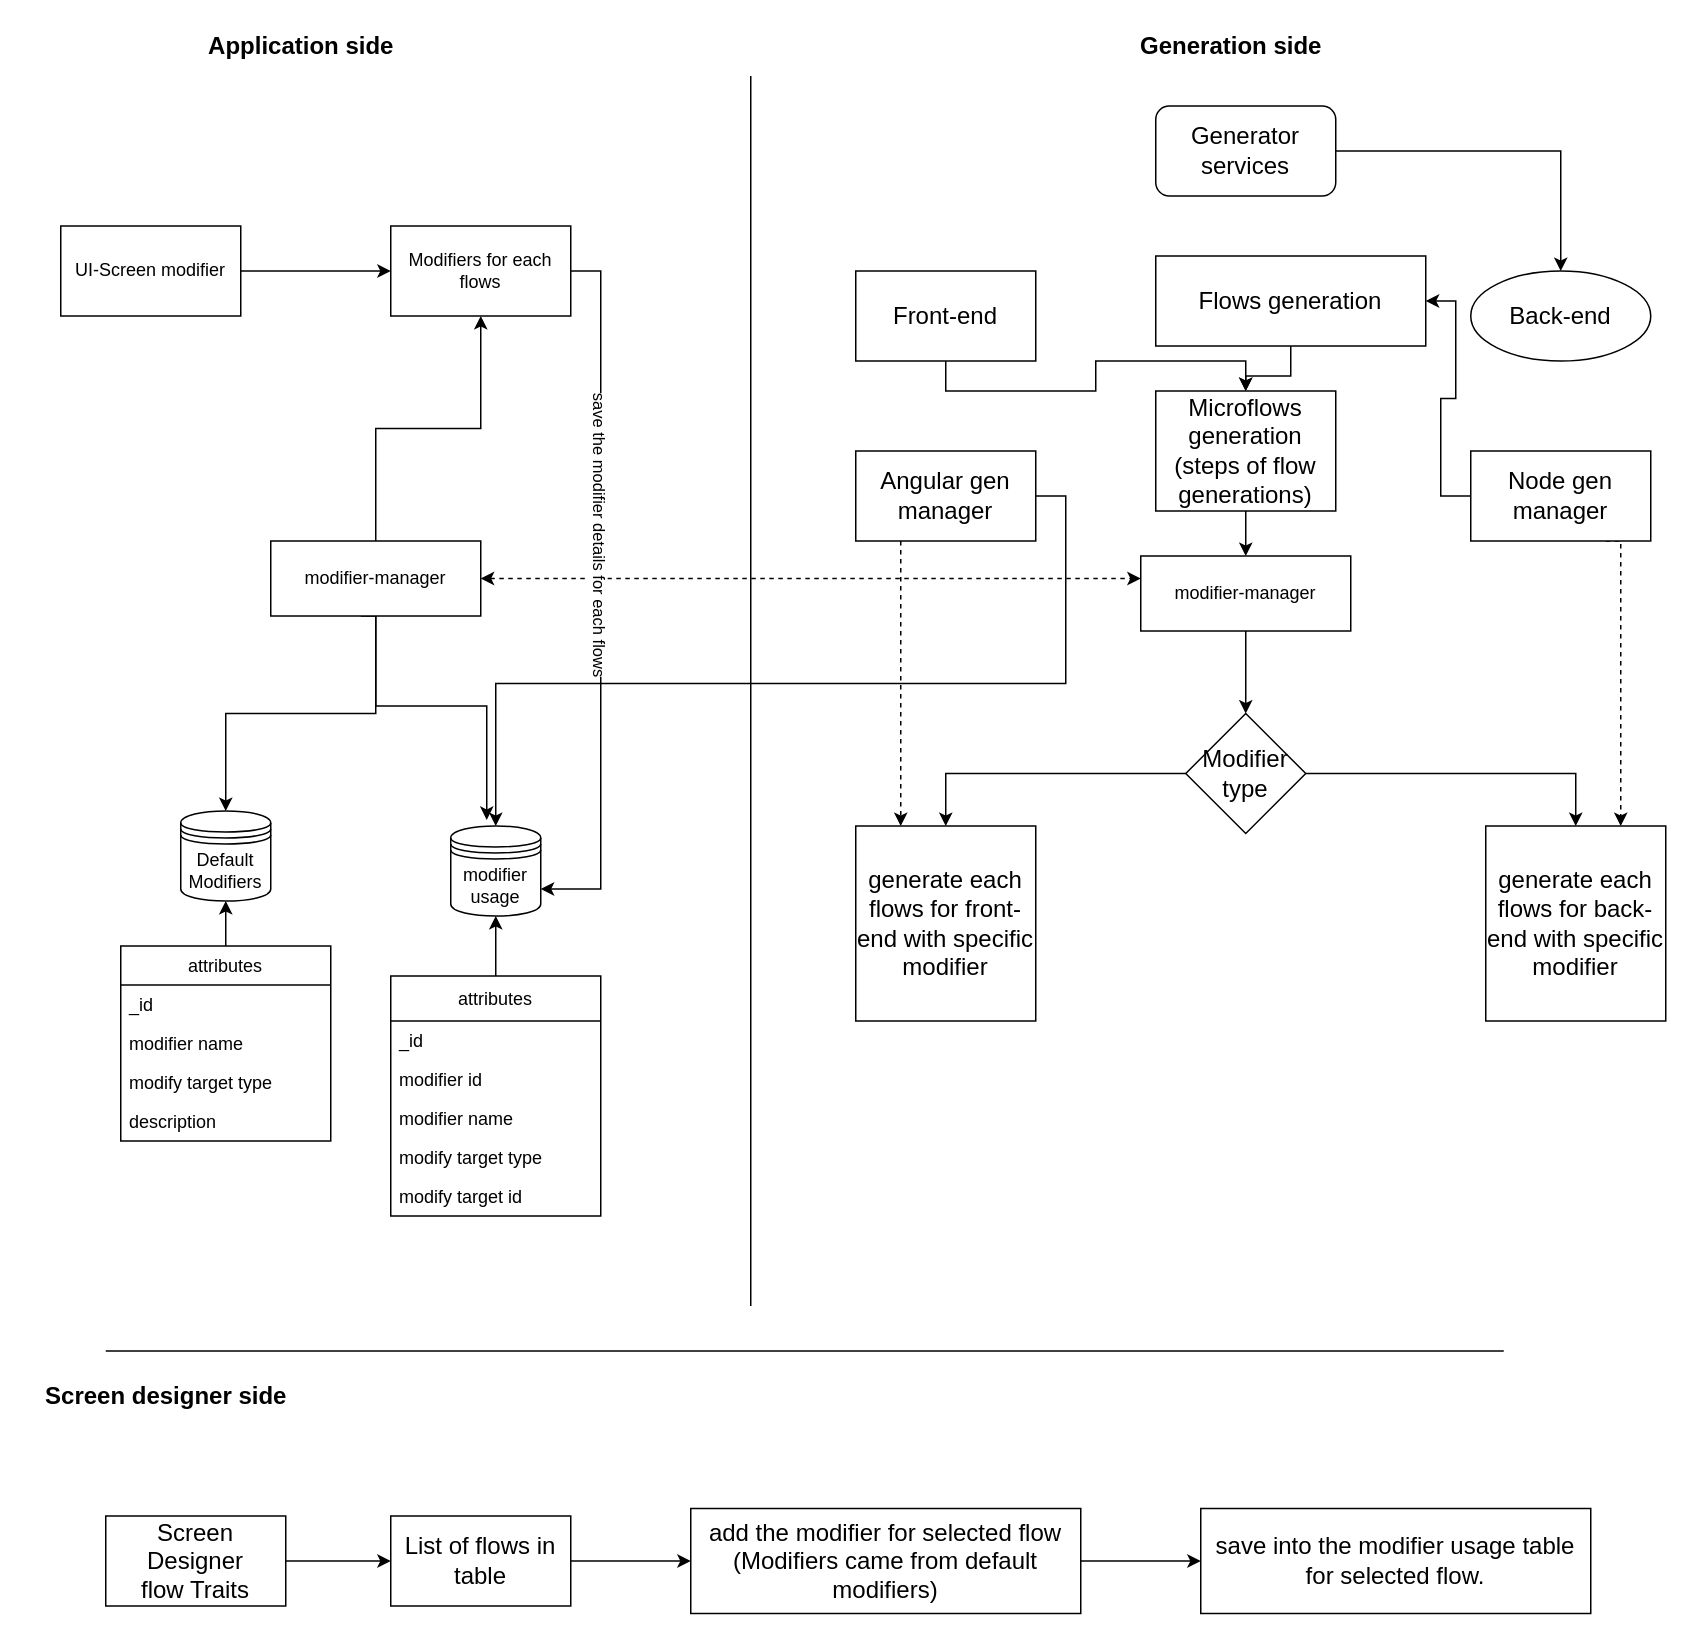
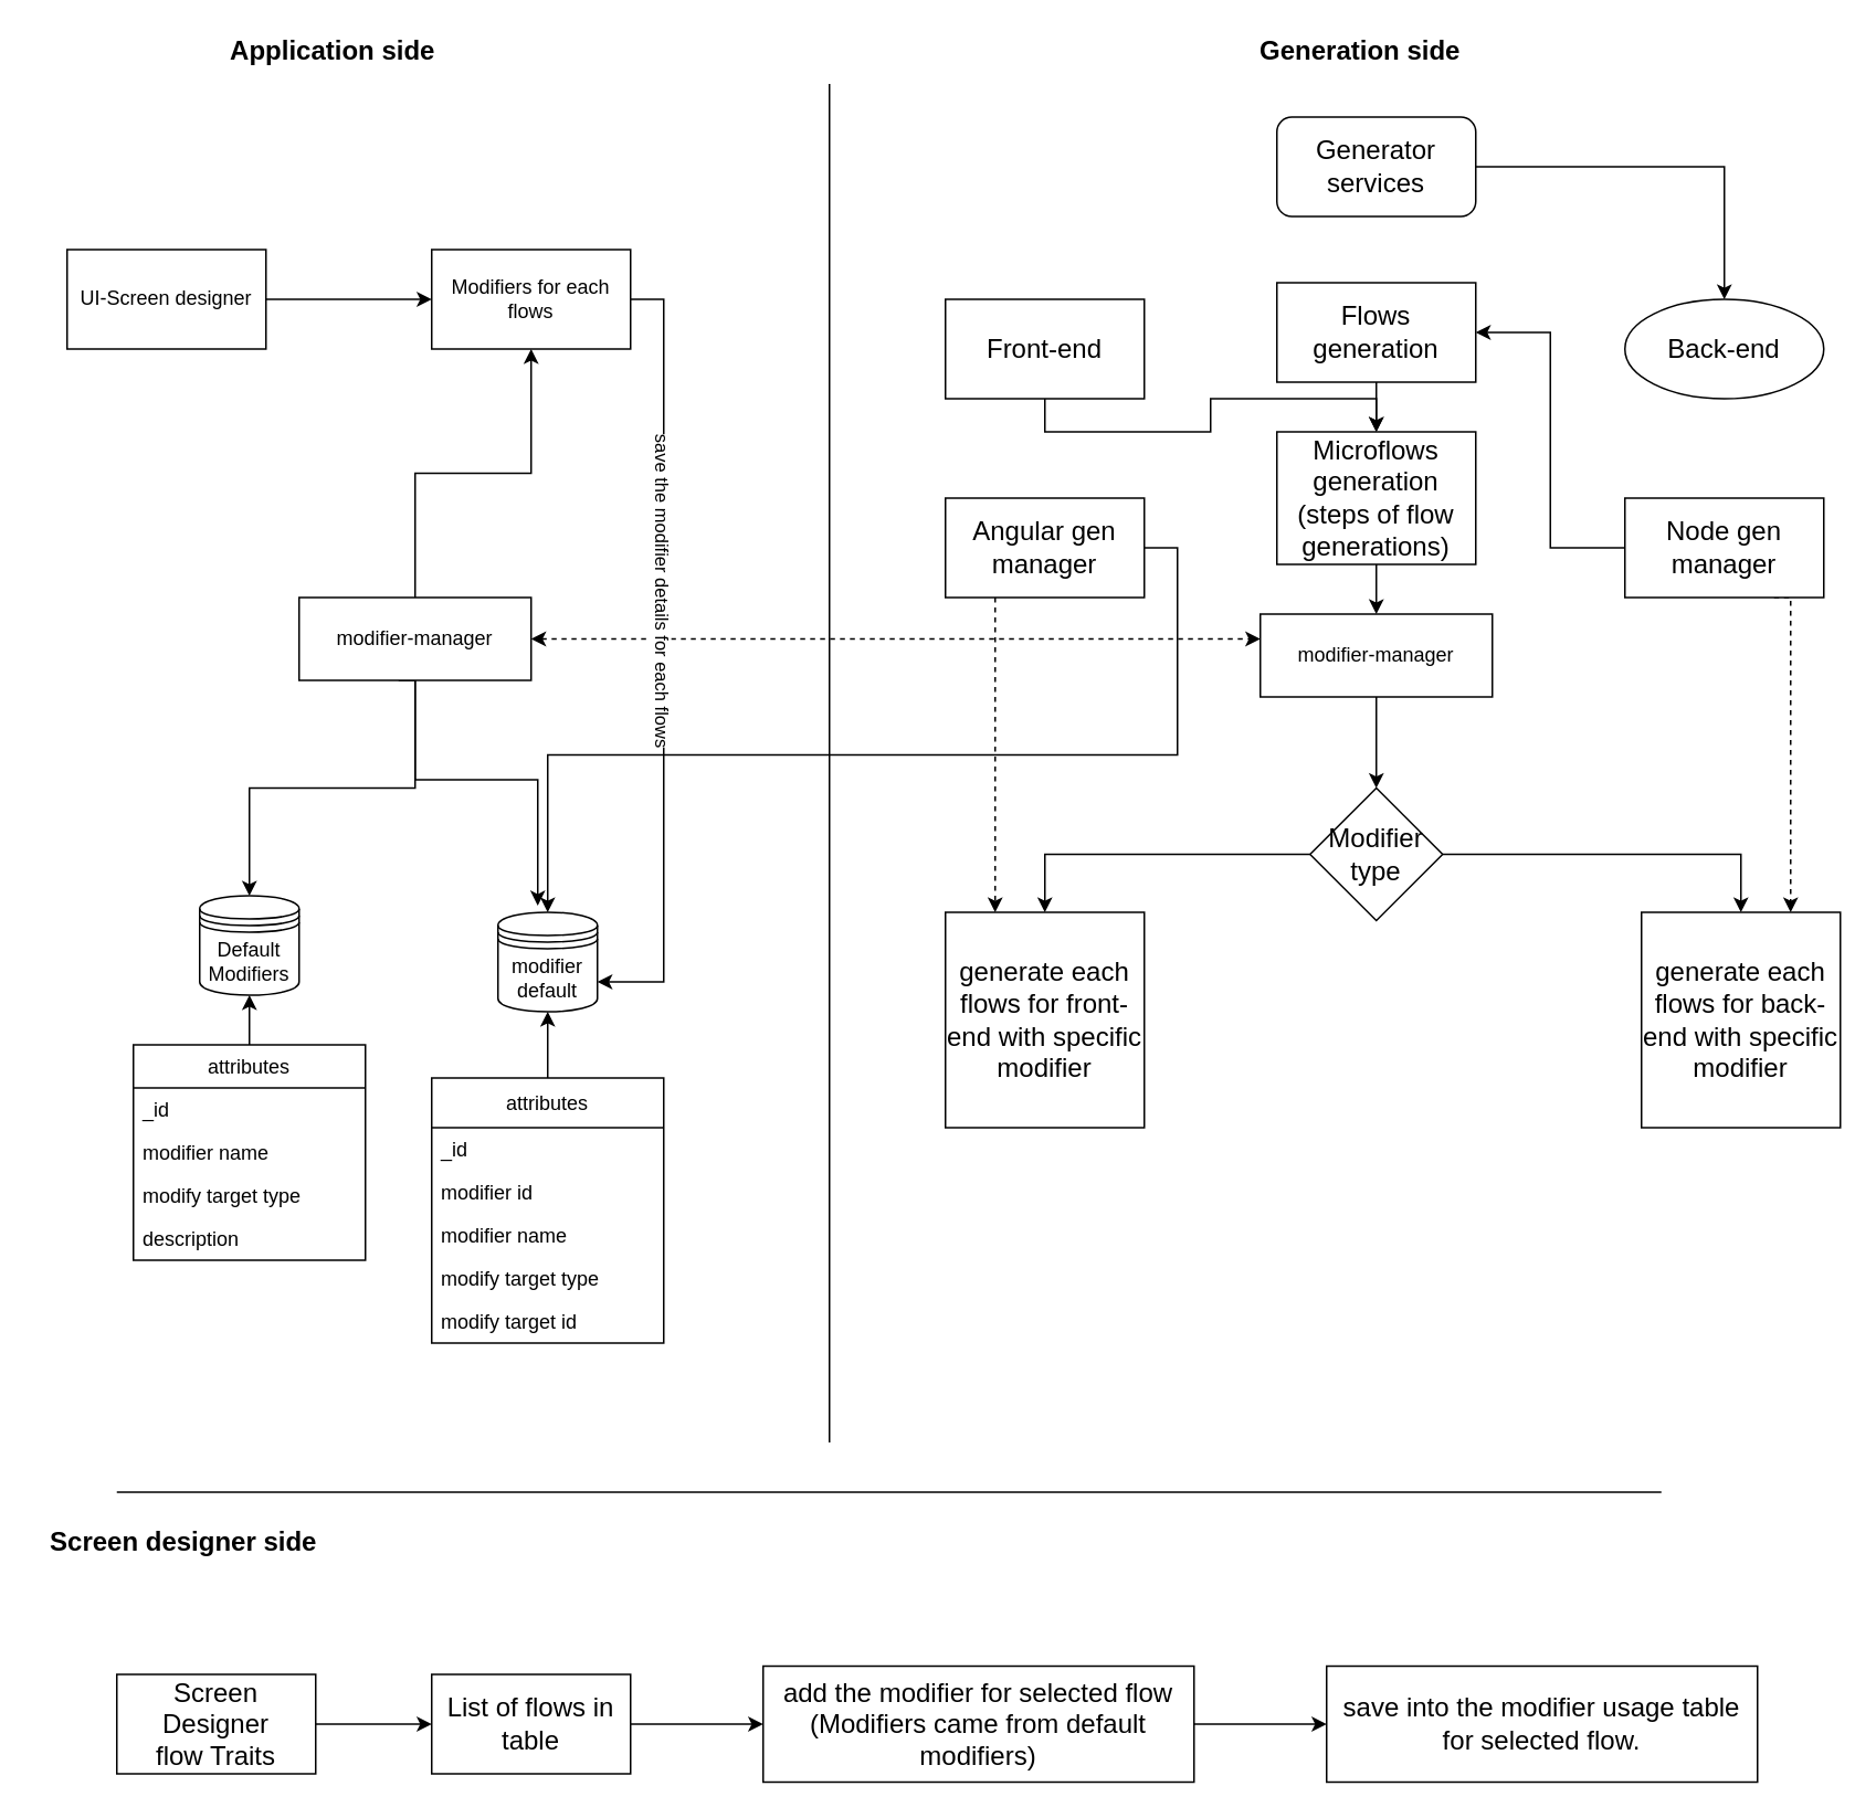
- <mxCell id="10" value="UI-Screen modifier" style="rounded=0;whiteSpace=wrap;html=1;" vertex="1" parent="1"><mxGeometry x="40" y="150" width="120" height="60" as="geometry" /></mxCell>
+ <mxCell id="10" value="UI-Screen designer" style="rounded=0;whiteSpace=wrap;html=1;" vertex="1" parent="1"><mxGeometry x="40" y="150" width="120" height="60" as="geometry" /></mxCell>
- <mxCell id="42" value="Flows generation" style="rounded=0;whiteSpace=wrap;html=1;labelBackgroundColor=none;strokeWidth=1;fontSize=16;" vertex="1" parent="1"><mxGeometry x="770" y="170" width="180" height="60" as="geometry" /></mxCell>
+ <mxCell id="42" value="Flows generation" style="rounded=0;whiteSpace=wrap;html=1;labelBackgroundColor=none;strokeWidth=1;fontSize=16;" vertex="1" parent="1"><mxGeometry x="770" y="170" width="120" height="60" as="geometry" /></mxCell>
- <mxCell id="7" value="modifier&lt;br&gt;usage" style="shape=datastore;whiteSpace=wrap;html=1;" vertex="1" parent="1"><mxGeometry x="300" y="550" width="60" height="60" as="geometry" /></mxCell>
+ <mxCell id="7" value="modifier&lt;br&gt;default" style="shape=datastore;whiteSpace=wrap;html=1;" vertex="1" parent="1"><mxGeometry x="300" y="550" width="60" height="60" as="geometry" /></mxCell>
